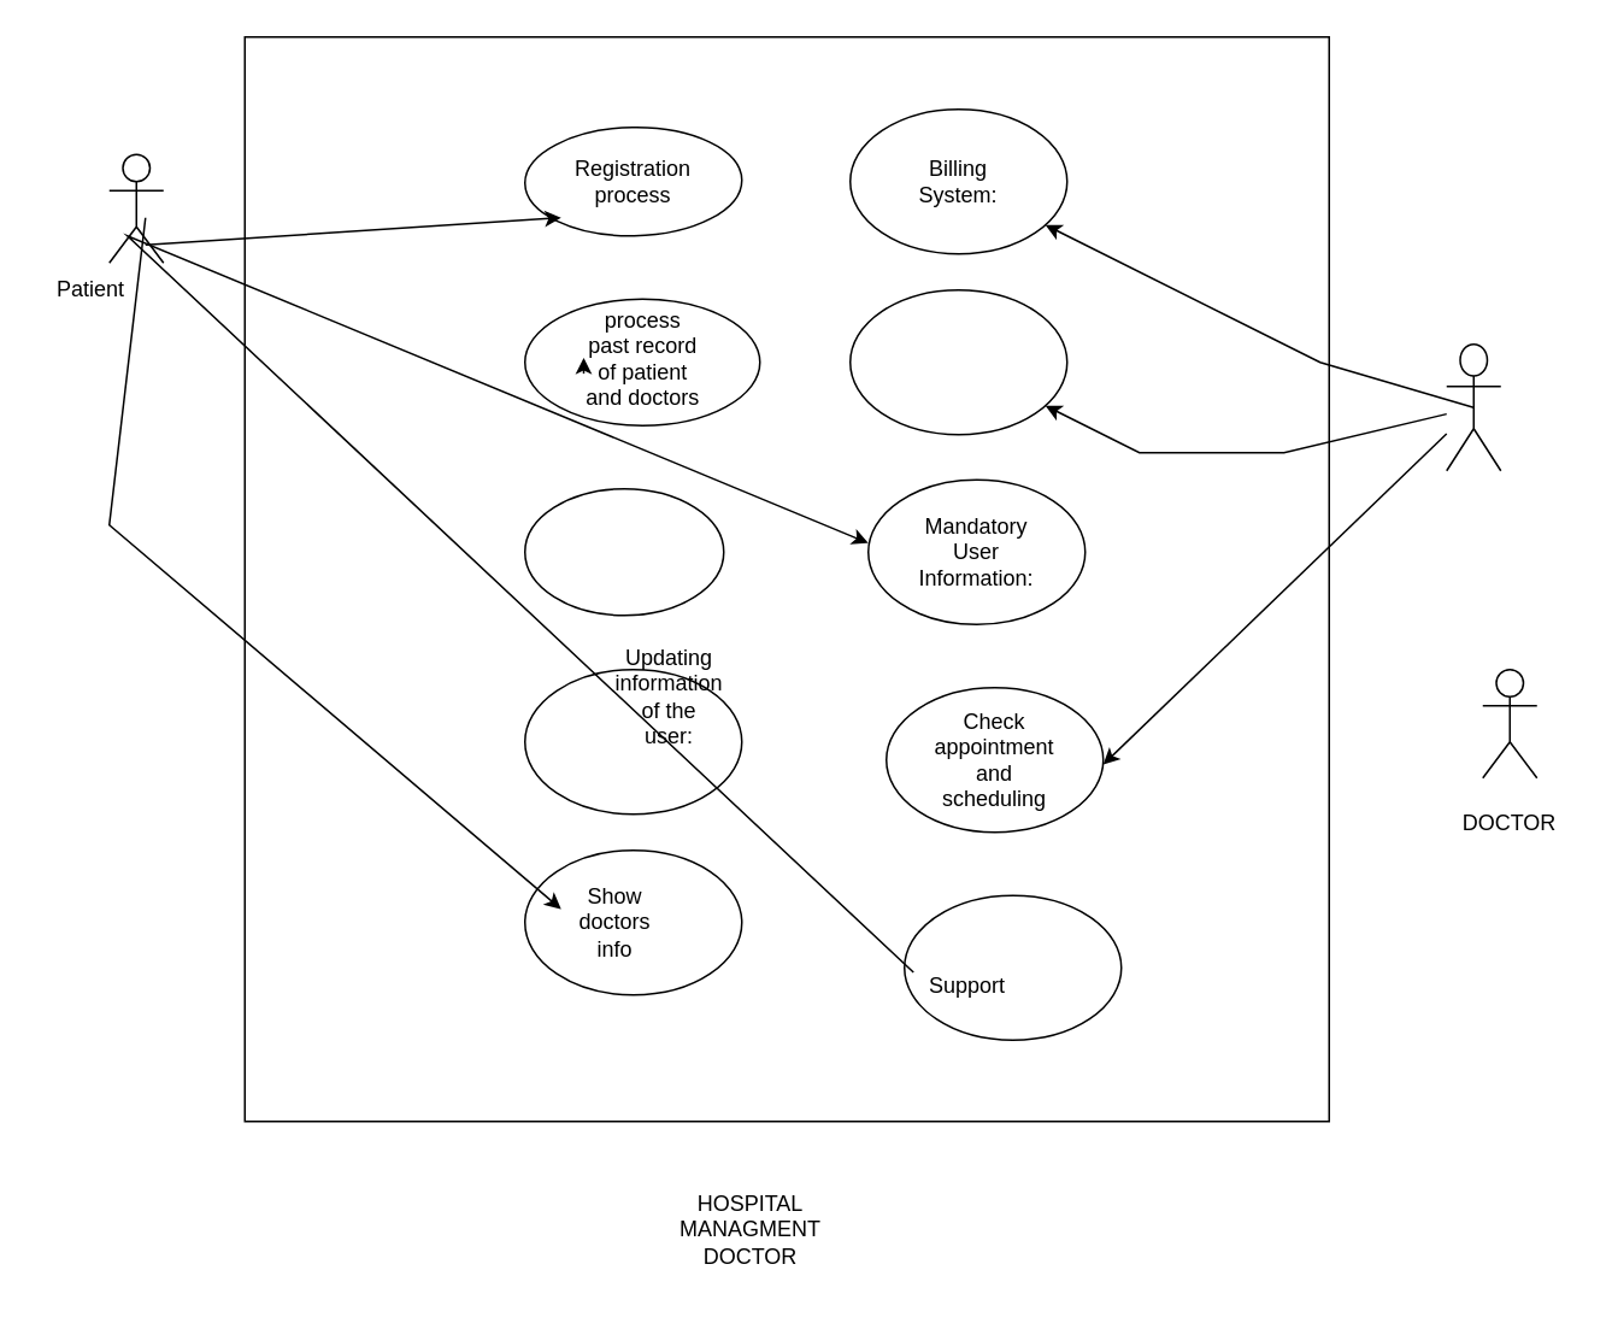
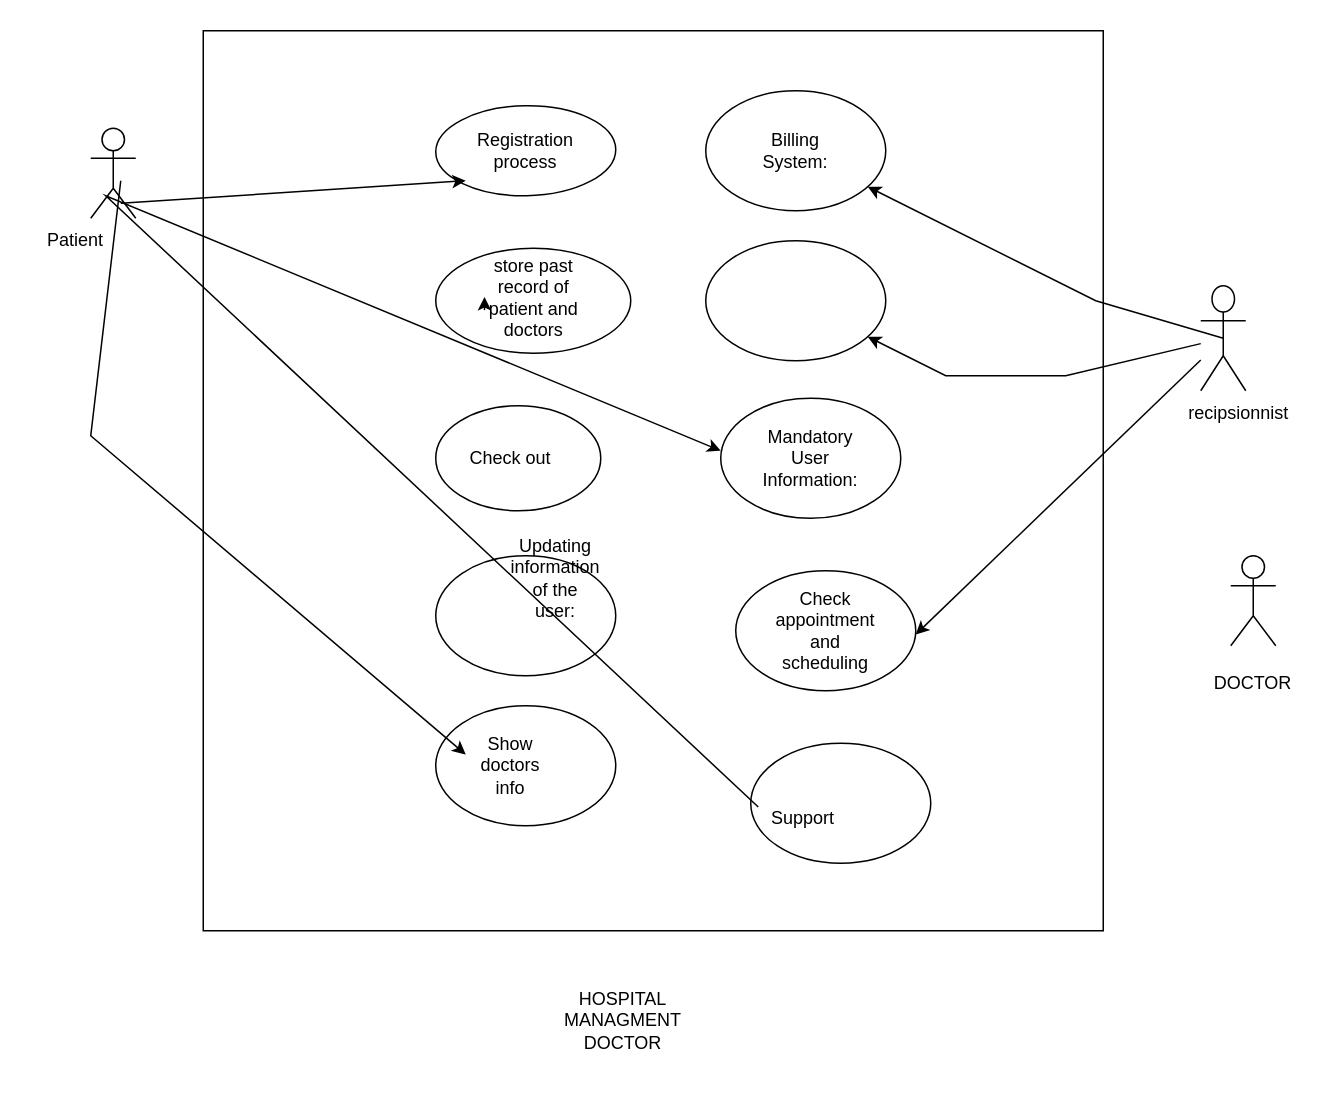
- <mxCell id="21" value="&lt;div&gt;process past record of patient and doctors&lt;/div&gt;" style="text;html=1;strokeColor=none;fillColor=none;align=center;verticalAlign=middle;whiteSpace=wrap;rounded=0;" parent="1" vertex="1"><mxGeometry x="322.5" y="180" width="65" height="35" as="geometry" /></mxCell>
+ <mxCell id="21" value="&lt;div&gt;store past record of patient and doctors&lt;/div&gt;" style="text;html=1;strokeColor=none;fillColor=none;align=center;verticalAlign=middle;whiteSpace=wrap;rounded=0;" parent="1" vertex="1"><mxGeometry x="322.5" y="180" width="65" height="35" as="geometry" /></mxCell>
+ <mxCell id="30" value="&lt;div&gt;recipsionnist&lt;/div&gt;" style="text;html=1;align=center;verticalAlign=middle;resizable=0;points=[];autosize=1;strokeColor=none;fillColor=none;fontSize=12;fontFamily=Helvetica;fontColor=default;" parent="1" vertex="1"><mxGeometry x="780" y="260" width="90" height="30" as="geometry" /></mxCell>
+ <mxCell id="6" value="Check out" style="text;html=1;strokeColor=none;fillColor=none;align=center;verticalAlign=middle;whiteSpace=wrap;rounded=0;" parent="1" vertex="1"><mxGeometry x="310" y="290" width="60" height="30" as="geometry" /></mxCell>
